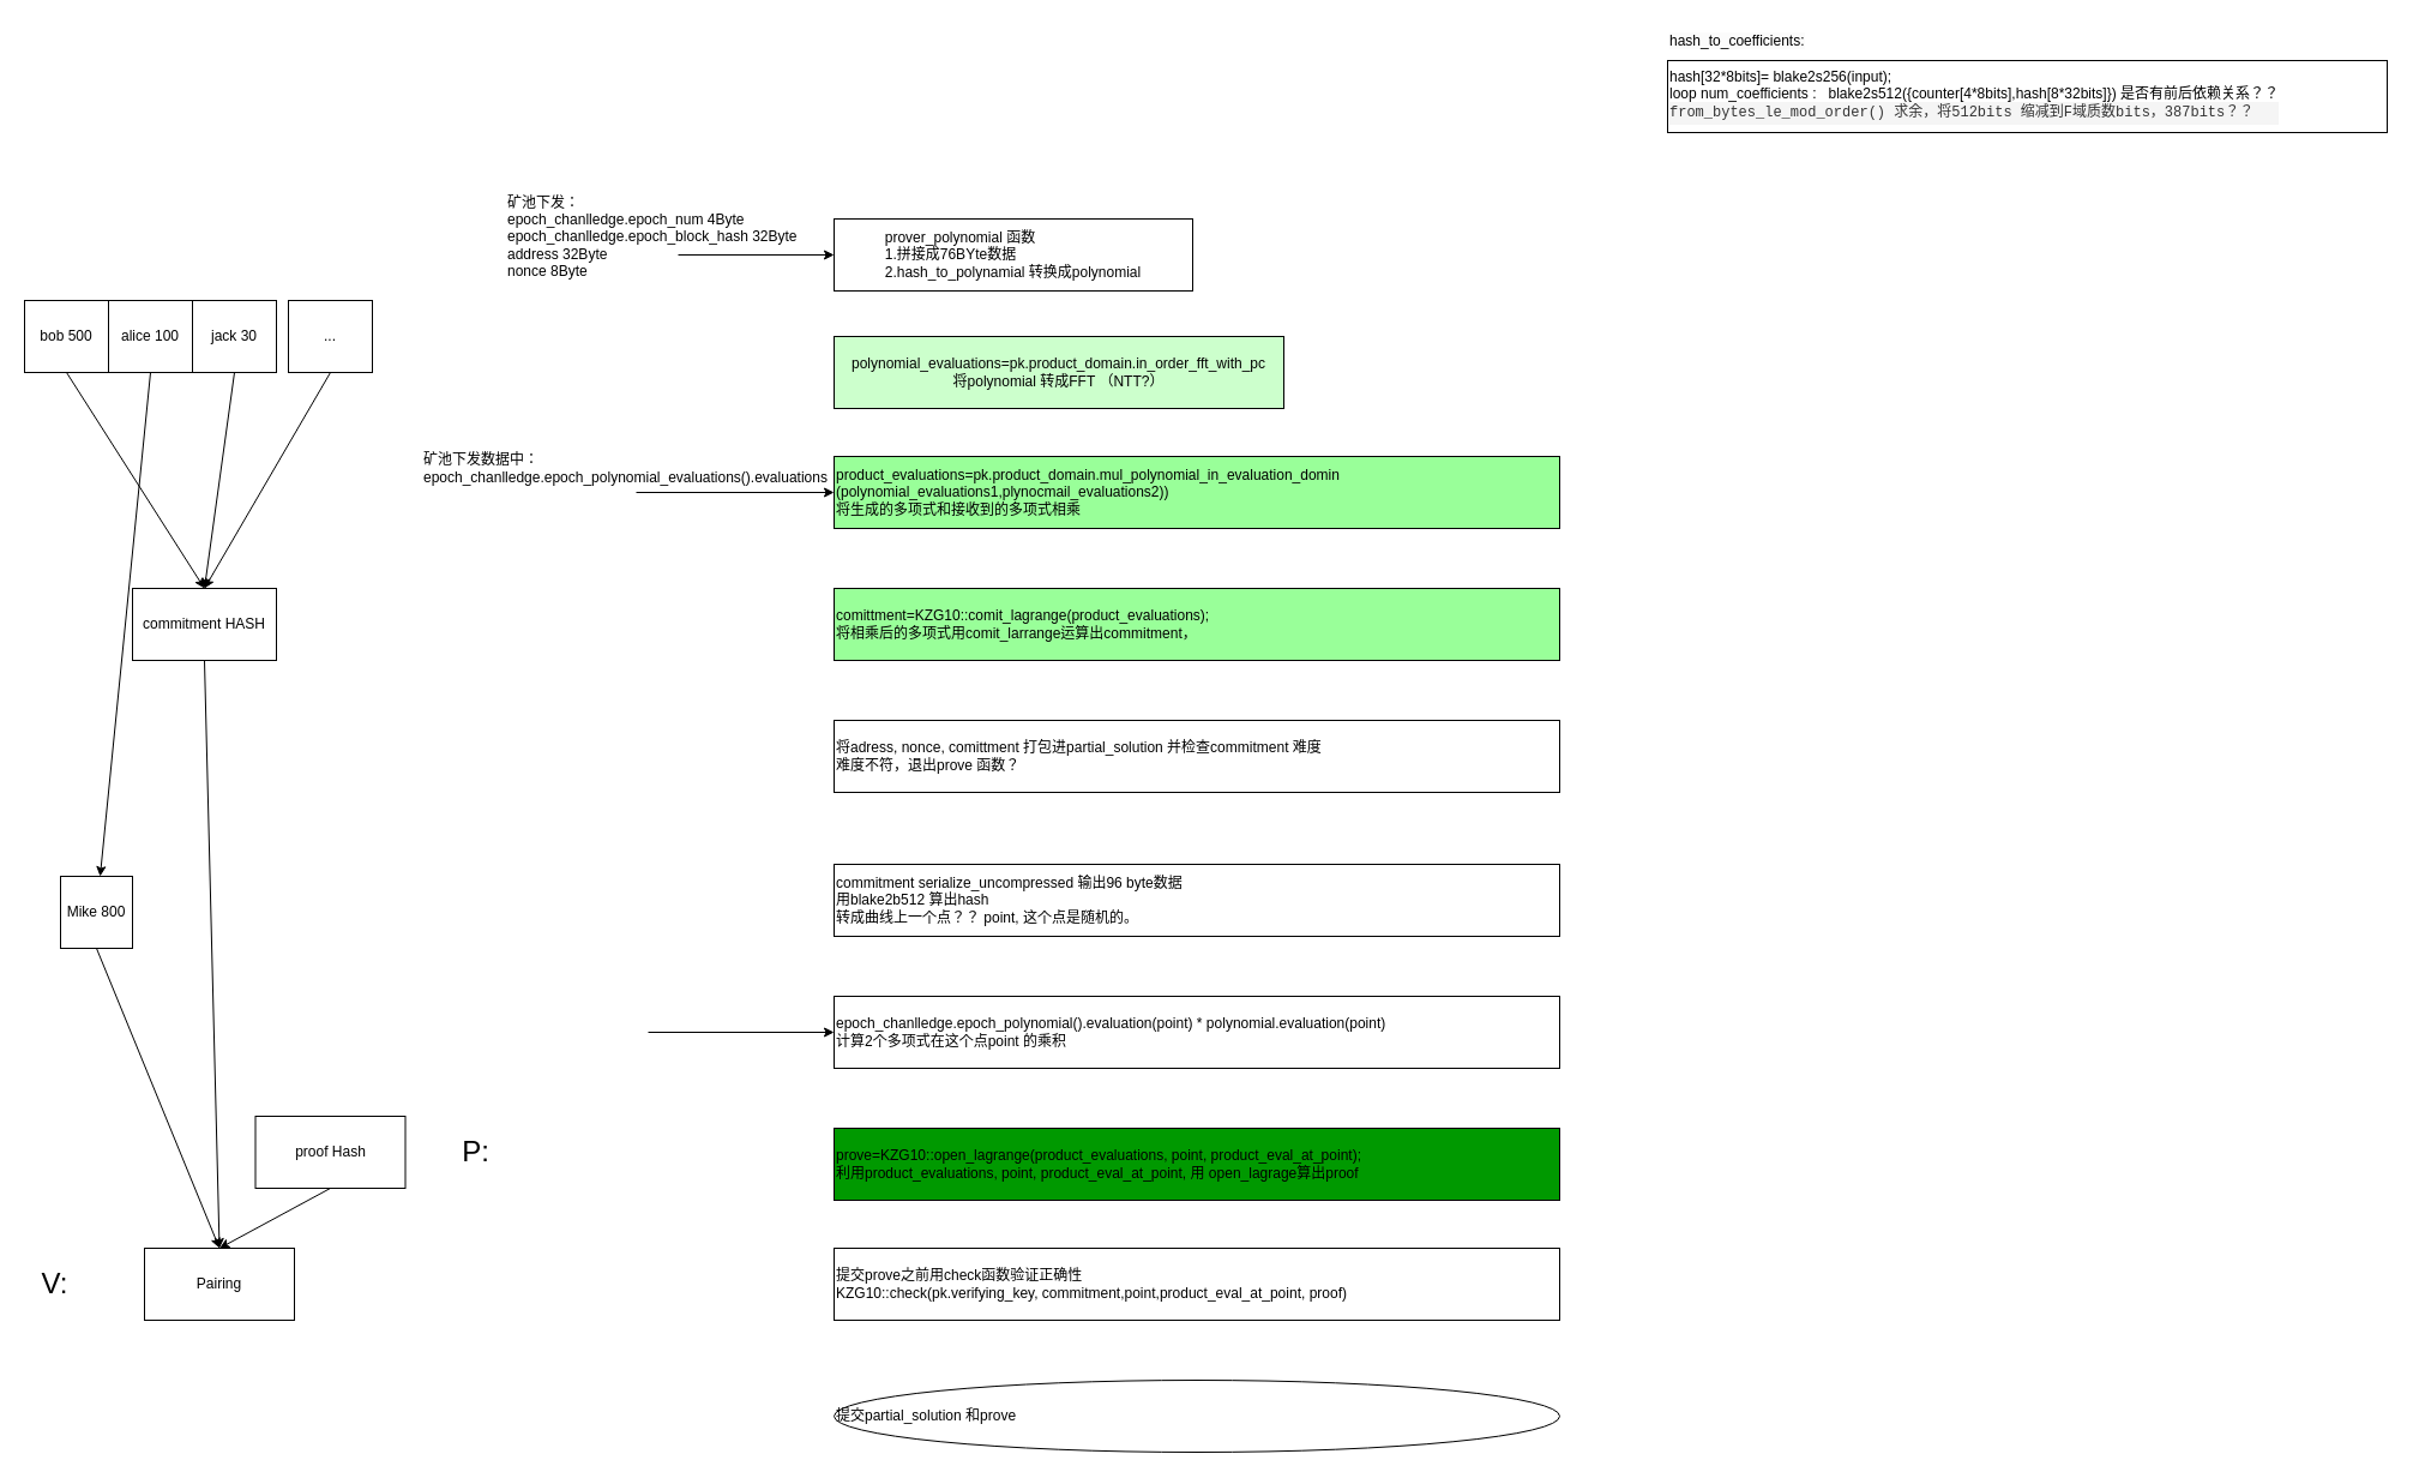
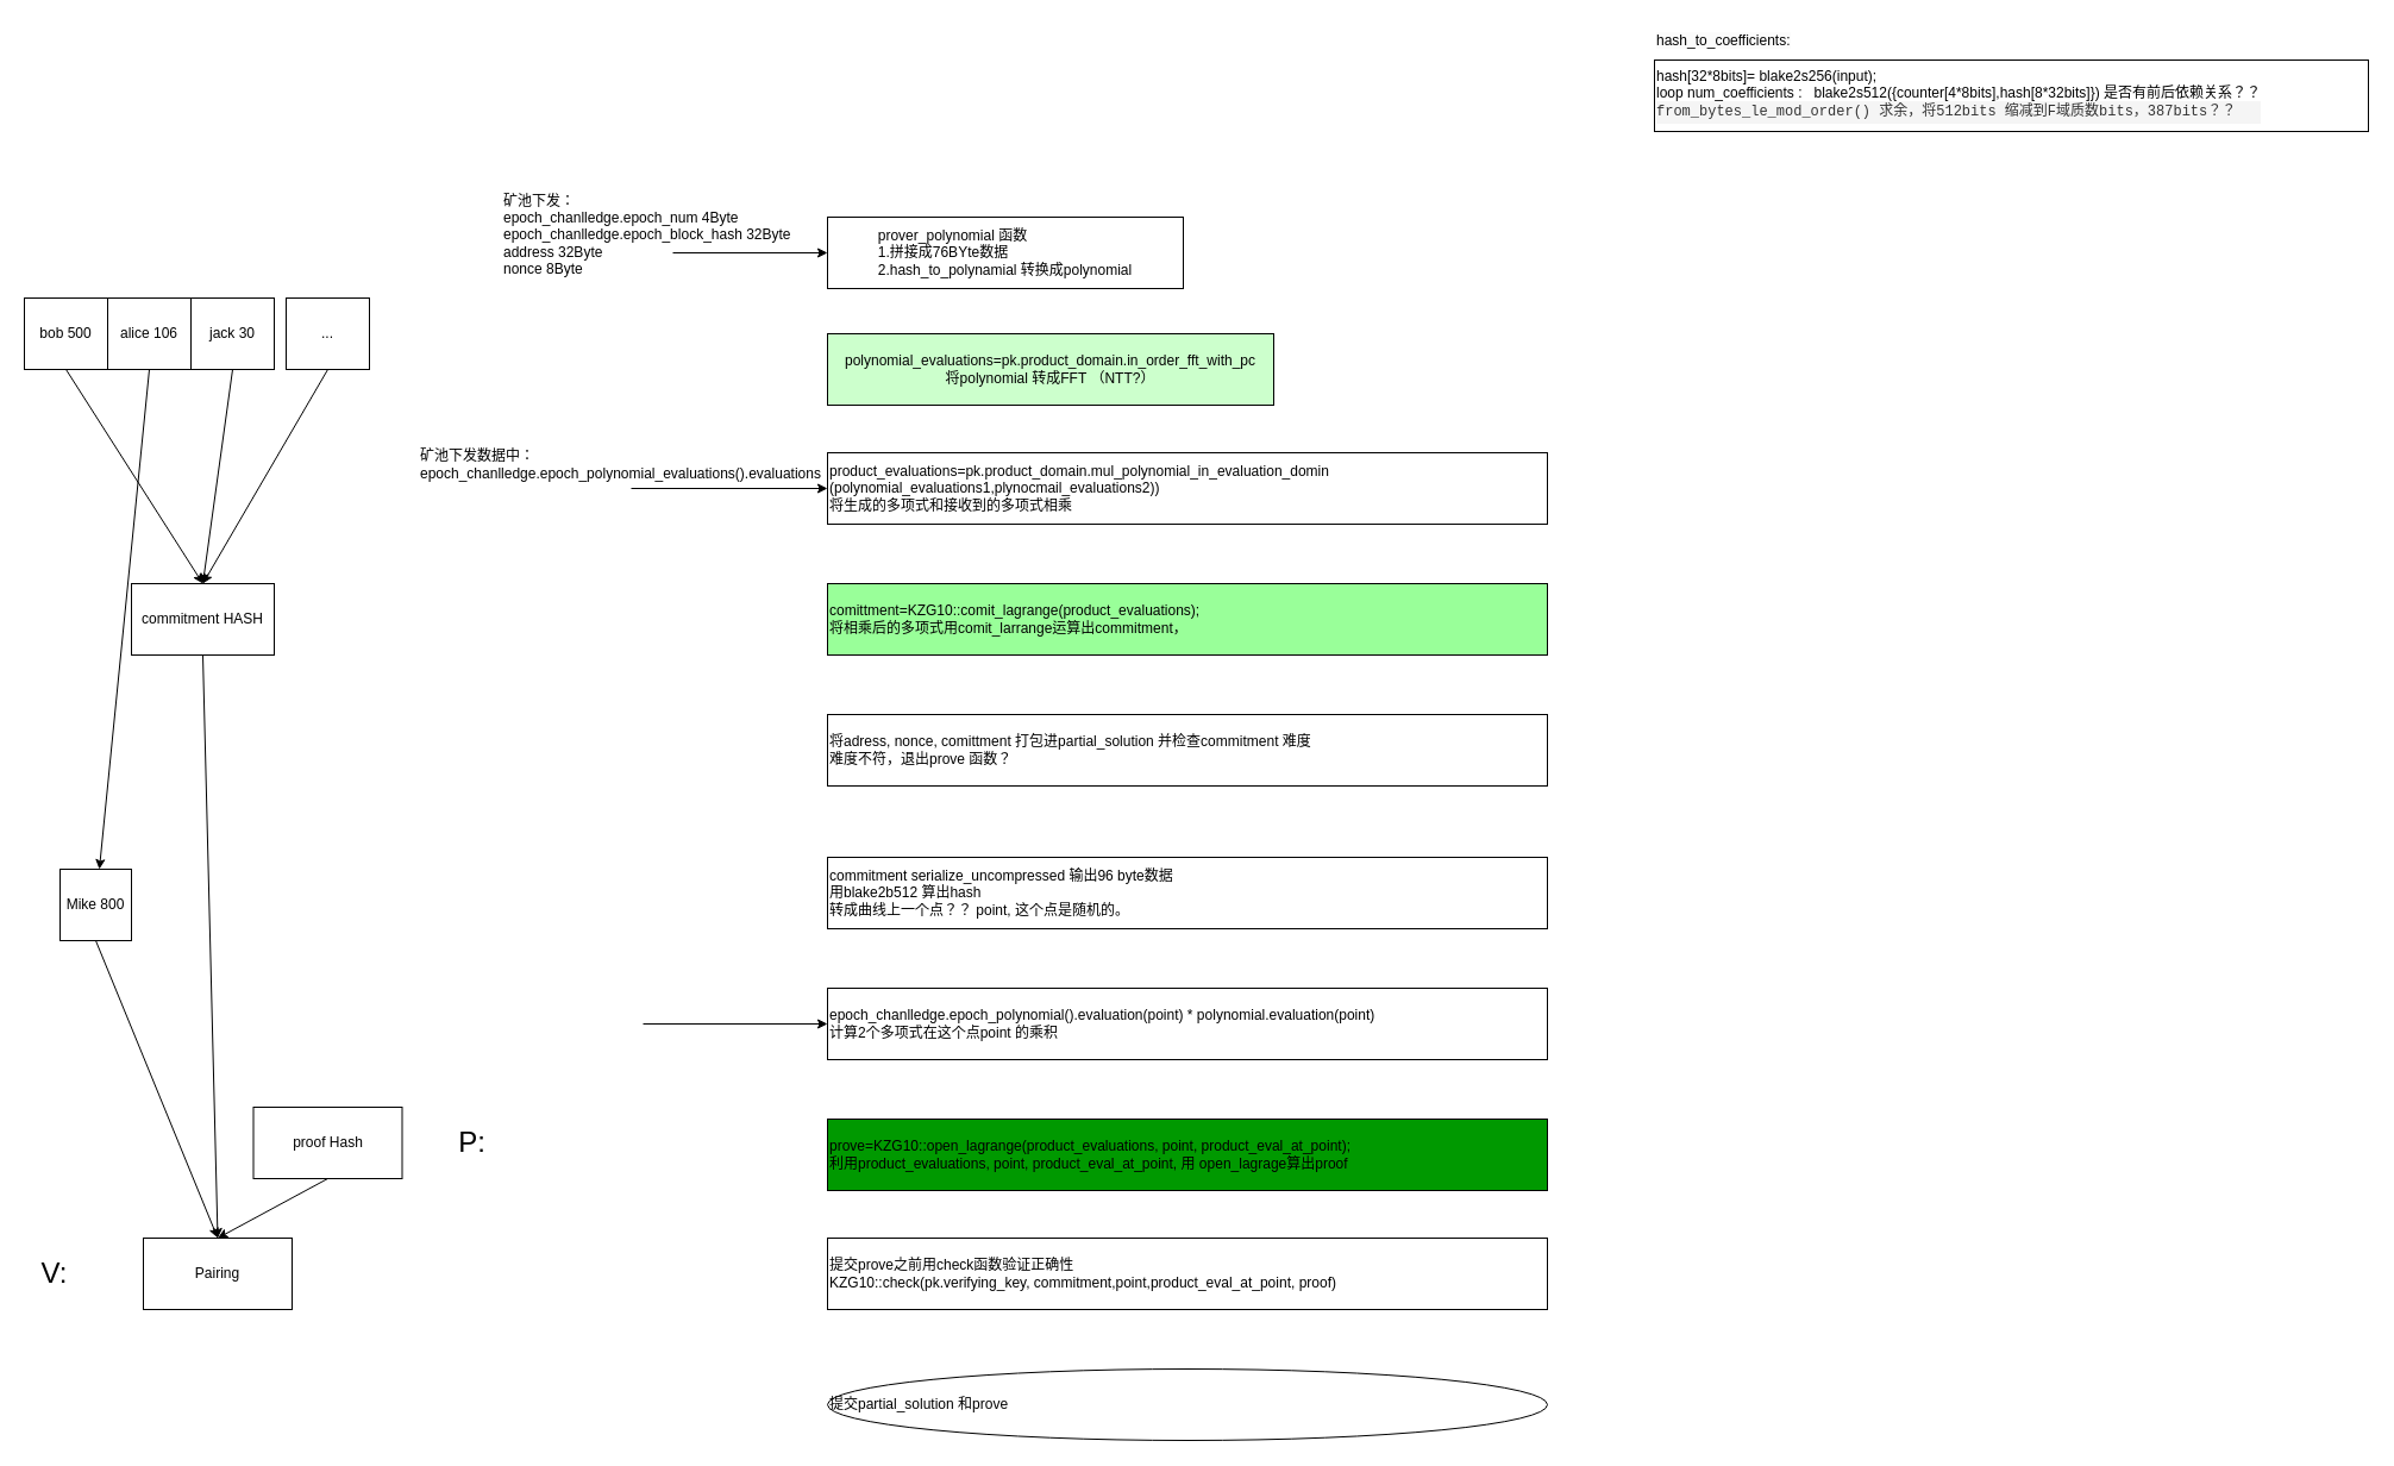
- <mxCell id="7" value="alice 100" style="rounded=0;whiteSpace=wrap;html=1;" parent="1" vertex="1"><mxGeometry x="90" y="250" width="70" height="60" as="geometry" /></mxCell>
+ <mxCell id="7" value="alice 106" style="rounded=0;whiteSpace=wrap;html=1;" parent="1" vertex="1"><mxGeometry x="90" y="250" width="70" height="60" as="geometry" /></mxCell>
- <mxCell id="23" value="product_evaluations=pk.product_domain.mul_polynomial_in_evaluation_domin&lt;br&gt;(polynomial_evaluations1,plynocmail_evaluations2))&lt;br&gt;将生成的多项式和接收到的多项式相乘" style="rounded=0;whiteSpace=wrap;html=1;align=left;fillColor=#99ff99;" parent="1" vertex="1"><mxGeometry x="695" y="380" width="605" height="60" as="geometry" /></mxCell>
+ <mxCell id="23" value="product_evaluations=pk.product_domain.mul_polynomial_in_evaluation_domin&lt;br&gt;(polynomial_evaluations1,plynocmail_evaluations2))&lt;br&gt;将生成的多项式和接收到的多项式相乘" style="rounded=0;whiteSpace=wrap;html=1;align=left;" parent="1" vertex="1"><mxGeometry x="695" y="380" width="605" height="60" as="geometry" /></mxCell>
